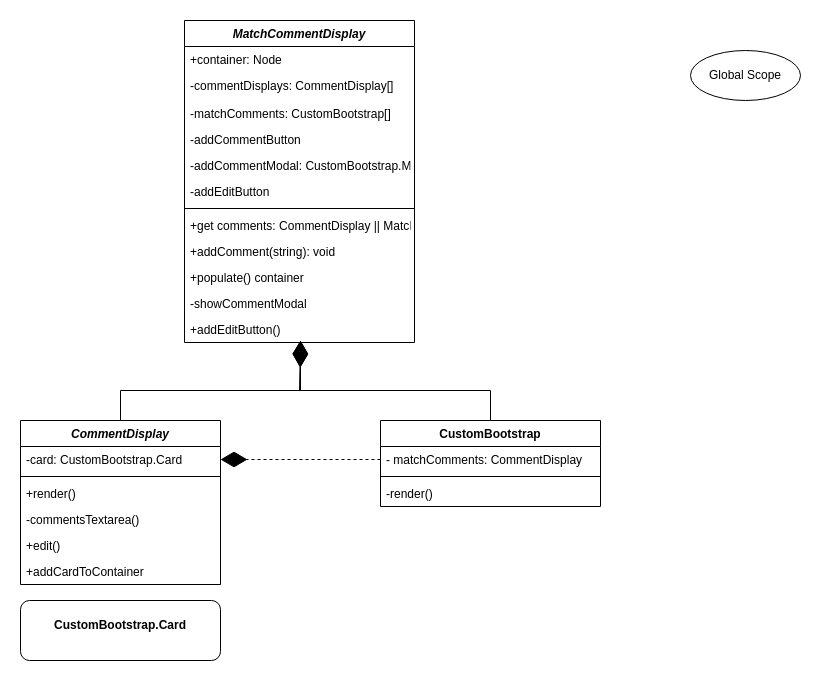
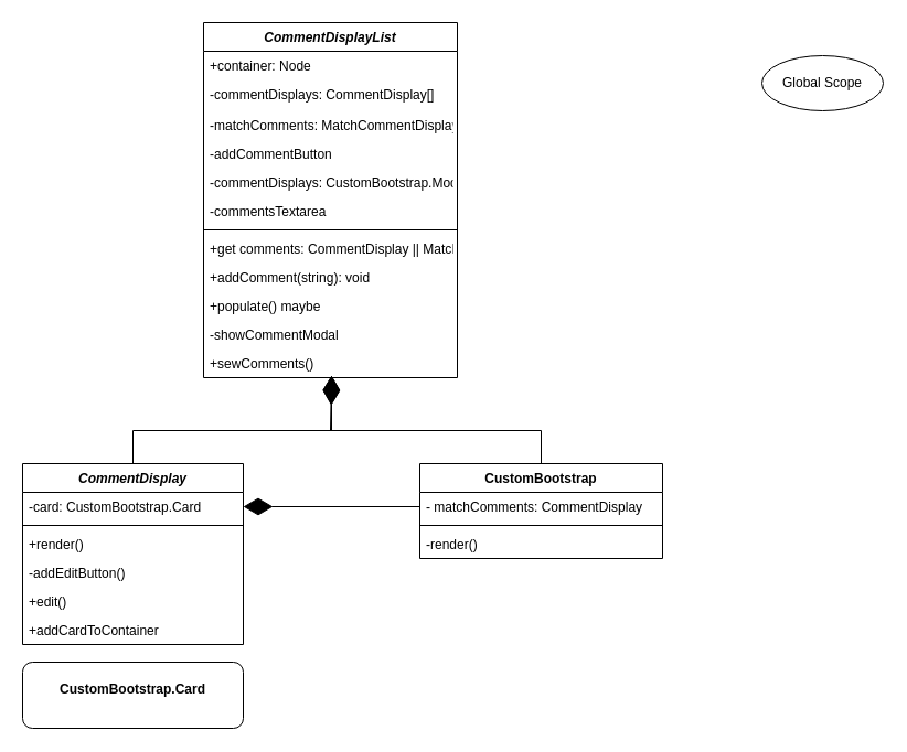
- <mxCell id="2" value="MatchCommentDisplay" style="swimlane;fontStyle=3;align=center;verticalAlign=top;childLayout=stackLayout;horizontal=1;startSize=26;horizontalStack=0;resizeParent=1;resizeLast=0;collapsible=1;marginBottom=0;rounded=0;shadow=0;strokeWidth=1;" parent="1" vertex="1"><mxGeometry x="184" y="20" width="230" height="322" as="geometry"><mxRectangle x="230" y="140" width="160" height="26" as="alternateBounds" /></mxGeometry></mxCell>
+ <mxCell id="2" value="CommentDisplayList" style="swimlane;fontStyle=3;align=center;verticalAlign=top;childLayout=stackLayout;horizontal=1;startSize=26;horizontalStack=0;resizeParent=1;resizeLast=0;collapsible=1;marginBottom=0;rounded=0;shadow=0;strokeWidth=1;" parent="1" vertex="1"><mxGeometry x="184" y="20" width="230" height="322" as="geometry"><mxRectangle x="230" y="140" width="160" height="26" as="alternateBounds" /></mxGeometry></mxCell>
- <mxCell id="5" value="-matchComments: CustomBootstrap[]&#10;" style="text;align=left;verticalAlign=top;spacingLeft=4;spacingRight=4;overflow=hidden;rotatable=0;points=[[0,0.5],[1,0.5]];portConstraint=eastwest;rounded=0;shadow=0;html=0;" parent="2" vertex="1"><mxGeometry y="80" width="230" height="26" as="geometry" /></mxCell>
+ <mxCell id="5" value="-matchComments: MatchCommentDisplay[]&#10;" style="text;align=left;verticalAlign=top;spacingLeft=4;spacingRight=4;overflow=hidden;rotatable=0;points=[[0,0.5],[1,0.5]];portConstraint=eastwest;rounded=0;shadow=0;html=0;" parent="2" vertex="1"><mxGeometry y="80" width="230" height="26" as="geometry" /></mxCell>
- <mxCell id="7" value="-addCommentModal: CustomBootstrap.Modal" style="text;align=left;verticalAlign=top;spacingLeft=4;spacingRight=4;overflow=hidden;rotatable=0;points=[[0,0.5],[1,0.5]];portConstraint=eastwest;" vertex="1" parent="2"><mxGeometry y="132" width="230" height="26" as="geometry" /></mxCell>
+ <mxCell id="7" value="-commentDisplays: CustomBootstrap.Modal" style="text;align=left;verticalAlign=top;spacingLeft=4;spacingRight=4;overflow=hidden;rotatable=0;points=[[0,0.5],[1,0.5]];portConstraint=eastwest;" vertex="1" parent="2"><mxGeometry y="132" width="230" height="26" as="geometry" /></mxCell>
- <mxCell id="8" value="-addEditButton" style="text;align=left;verticalAlign=top;spacingLeft=4;spacingRight=4;overflow=hidden;rotatable=0;points=[[0,0.5],[1,0.5]];portConstraint=eastwest;" vertex="1" parent="2"><mxGeometry y="158" width="230" height="26" as="geometry" /></mxCell>
+ <mxCell id="8" value="-commentsTextarea" style="text;align=left;verticalAlign=top;spacingLeft=4;spacingRight=4;overflow=hidden;rotatable=0;points=[[0,0.5],[1,0.5]];portConstraint=eastwest;" vertex="1" parent="2"><mxGeometry y="158" width="230" height="26" as="geometry" /></mxCell>
- <mxCell id="12" value="+populate() container" style="text;align=left;verticalAlign=top;spacingLeft=4;spacingRight=4;overflow=hidden;rotatable=0;points=[[0,0.5],[1,0.5]];portConstraint=eastwest;" vertex="1" parent="2"><mxGeometry y="244" width="230" height="26" as="geometry" /></mxCell>
+ <mxCell id="12" value="+populate() maybe" style="text;align=left;verticalAlign=top;spacingLeft=4;spacingRight=4;overflow=hidden;rotatable=0;points=[[0,0.5],[1,0.5]];portConstraint=eastwest;" vertex="1" parent="2"><mxGeometry y="244" width="230" height="26" as="geometry" /></mxCell>
- <mxCell id="14" value="+addEditButton()" style="text;align=left;verticalAlign=top;spacingLeft=4;spacingRight=4;overflow=hidden;rotatable=0;points=[[0,0.5],[1,0.5]];portConstraint=eastwest;" vertex="1" parent="2"><mxGeometry y="296" width="230" height="26" as="geometry" /></mxCell>
+ <mxCell id="14" value="+sewComments()" style="text;align=left;verticalAlign=top;spacingLeft=4;spacingRight=4;overflow=hidden;rotatable=0;points=[[0,0.5],[1,0.5]];portConstraint=eastwest;" vertex="1" parent="2"><mxGeometry y="296" width="230" height="26" as="geometry" /></mxCell>
- <mxCell id="27" value="" style="endArrow=diamondThin;endFill=1;endSize=24;html=1;rounded=0;entryX=1;entryY=0.5;entryDx=0;entryDy=0;exitX=0;exitY=0.5;exitDx=0;exitDy=0;dashed=1;" edge="1" parent="1" source="24" target="16"><mxGeometry width="160" relative="1" as="geometry"><mxPoint x="230" y="560" as="sourcePoint" /><mxPoint x="390" y="560" as="targetPoint" /></mxGeometry></mxCell>
+ <mxCell id="27" value="" style="endArrow=diamondThin;endFill=1;endSize=24;html=1;rounded=0;entryX=1;entryY=0.5;entryDx=0;entryDy=0;exitX=0;exitY=0.5;exitDx=0;exitDy=0;" edge="1" parent="1" source="24" target="16"><mxGeometry width="160" relative="1" as="geometry"><mxPoint x="230" y="560" as="sourcePoint" /><mxPoint x="390" y="560" as="targetPoint" /></mxGeometry></mxCell>
- <mxCell id="19" value="-commentsTextarea()" style="text;align=left;verticalAlign=top;spacingLeft=4;spacingRight=4;overflow=hidden;rotatable=0;points=[[0,0.5],[1,0.5]];portConstraint=eastwest;" vertex="1" parent="15"><mxGeometry y="86" width="200" height="26" as="geometry" /></mxCell>
+ <mxCell id="19" value="-addEditButton()" style="text;align=left;verticalAlign=top;spacingLeft=4;spacingRight=4;overflow=hidden;rotatable=0;points=[[0,0.5],[1,0.5]];portConstraint=eastwest;" vertex="1" parent="15"><mxGeometry y="86" width="200" height="26" as="geometry" /></mxCell>
